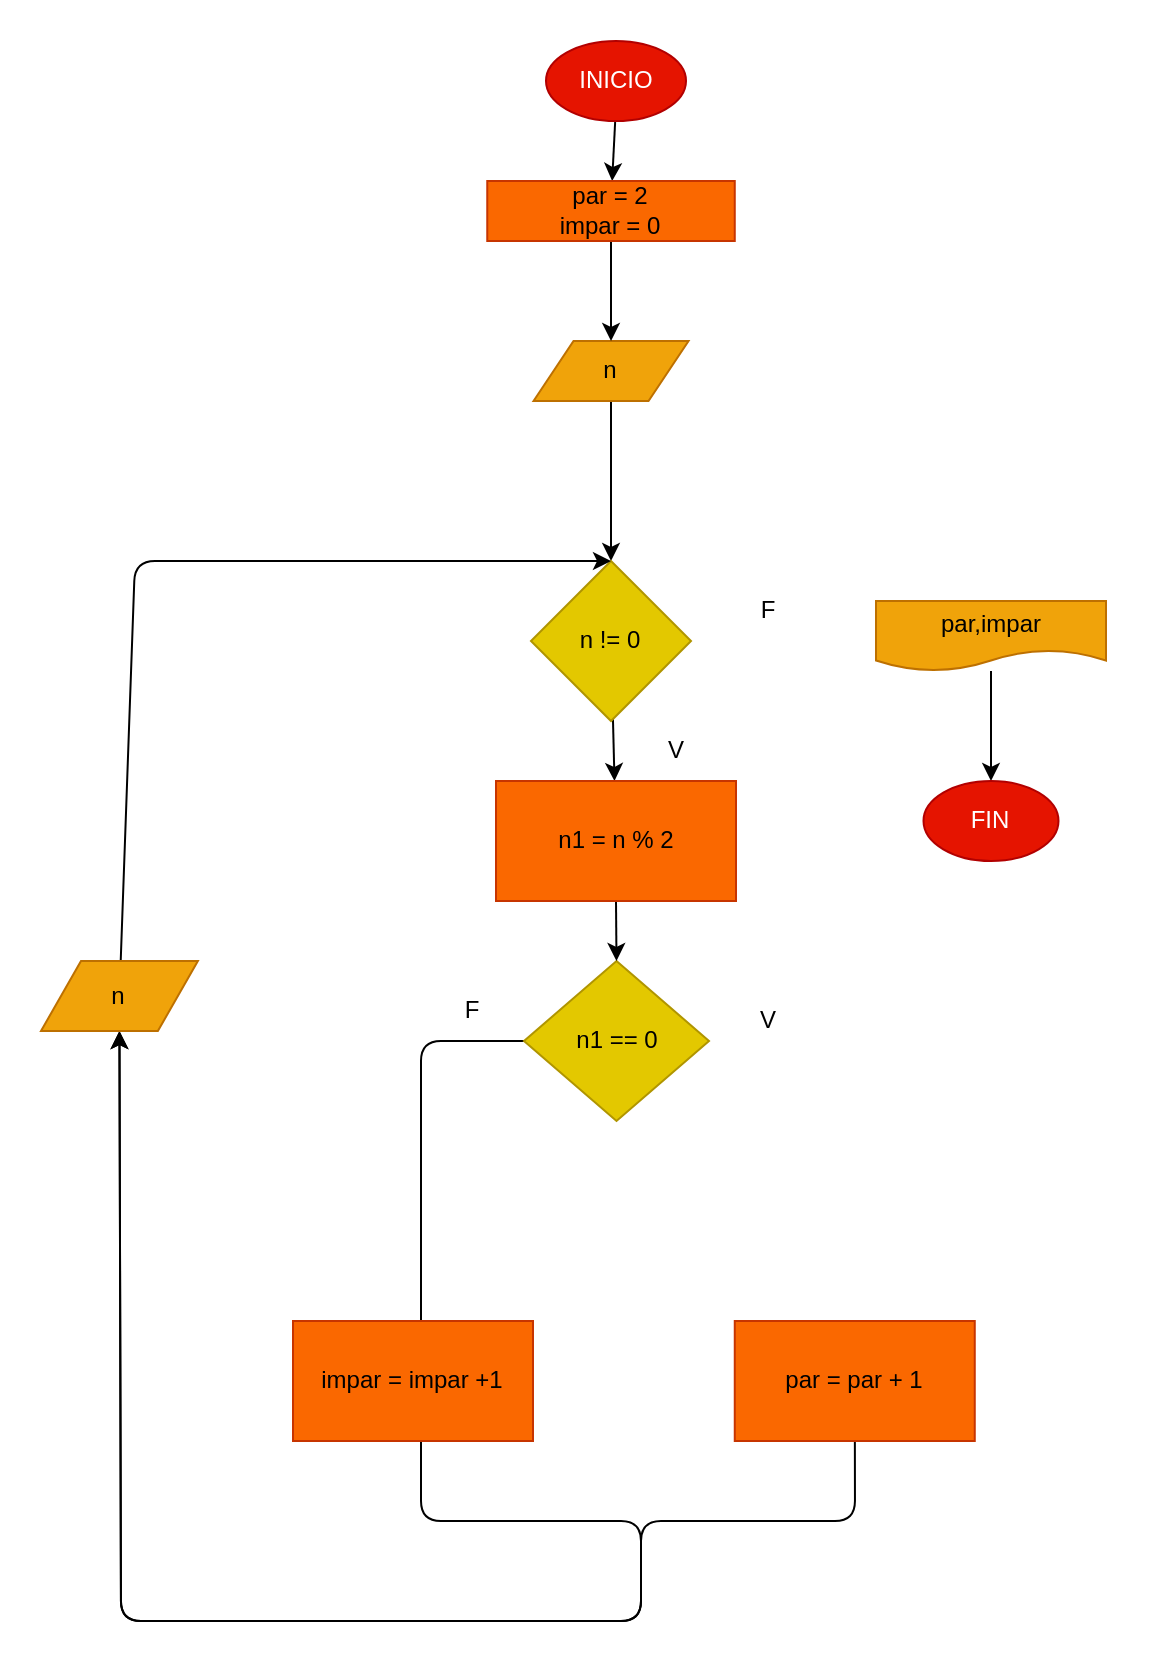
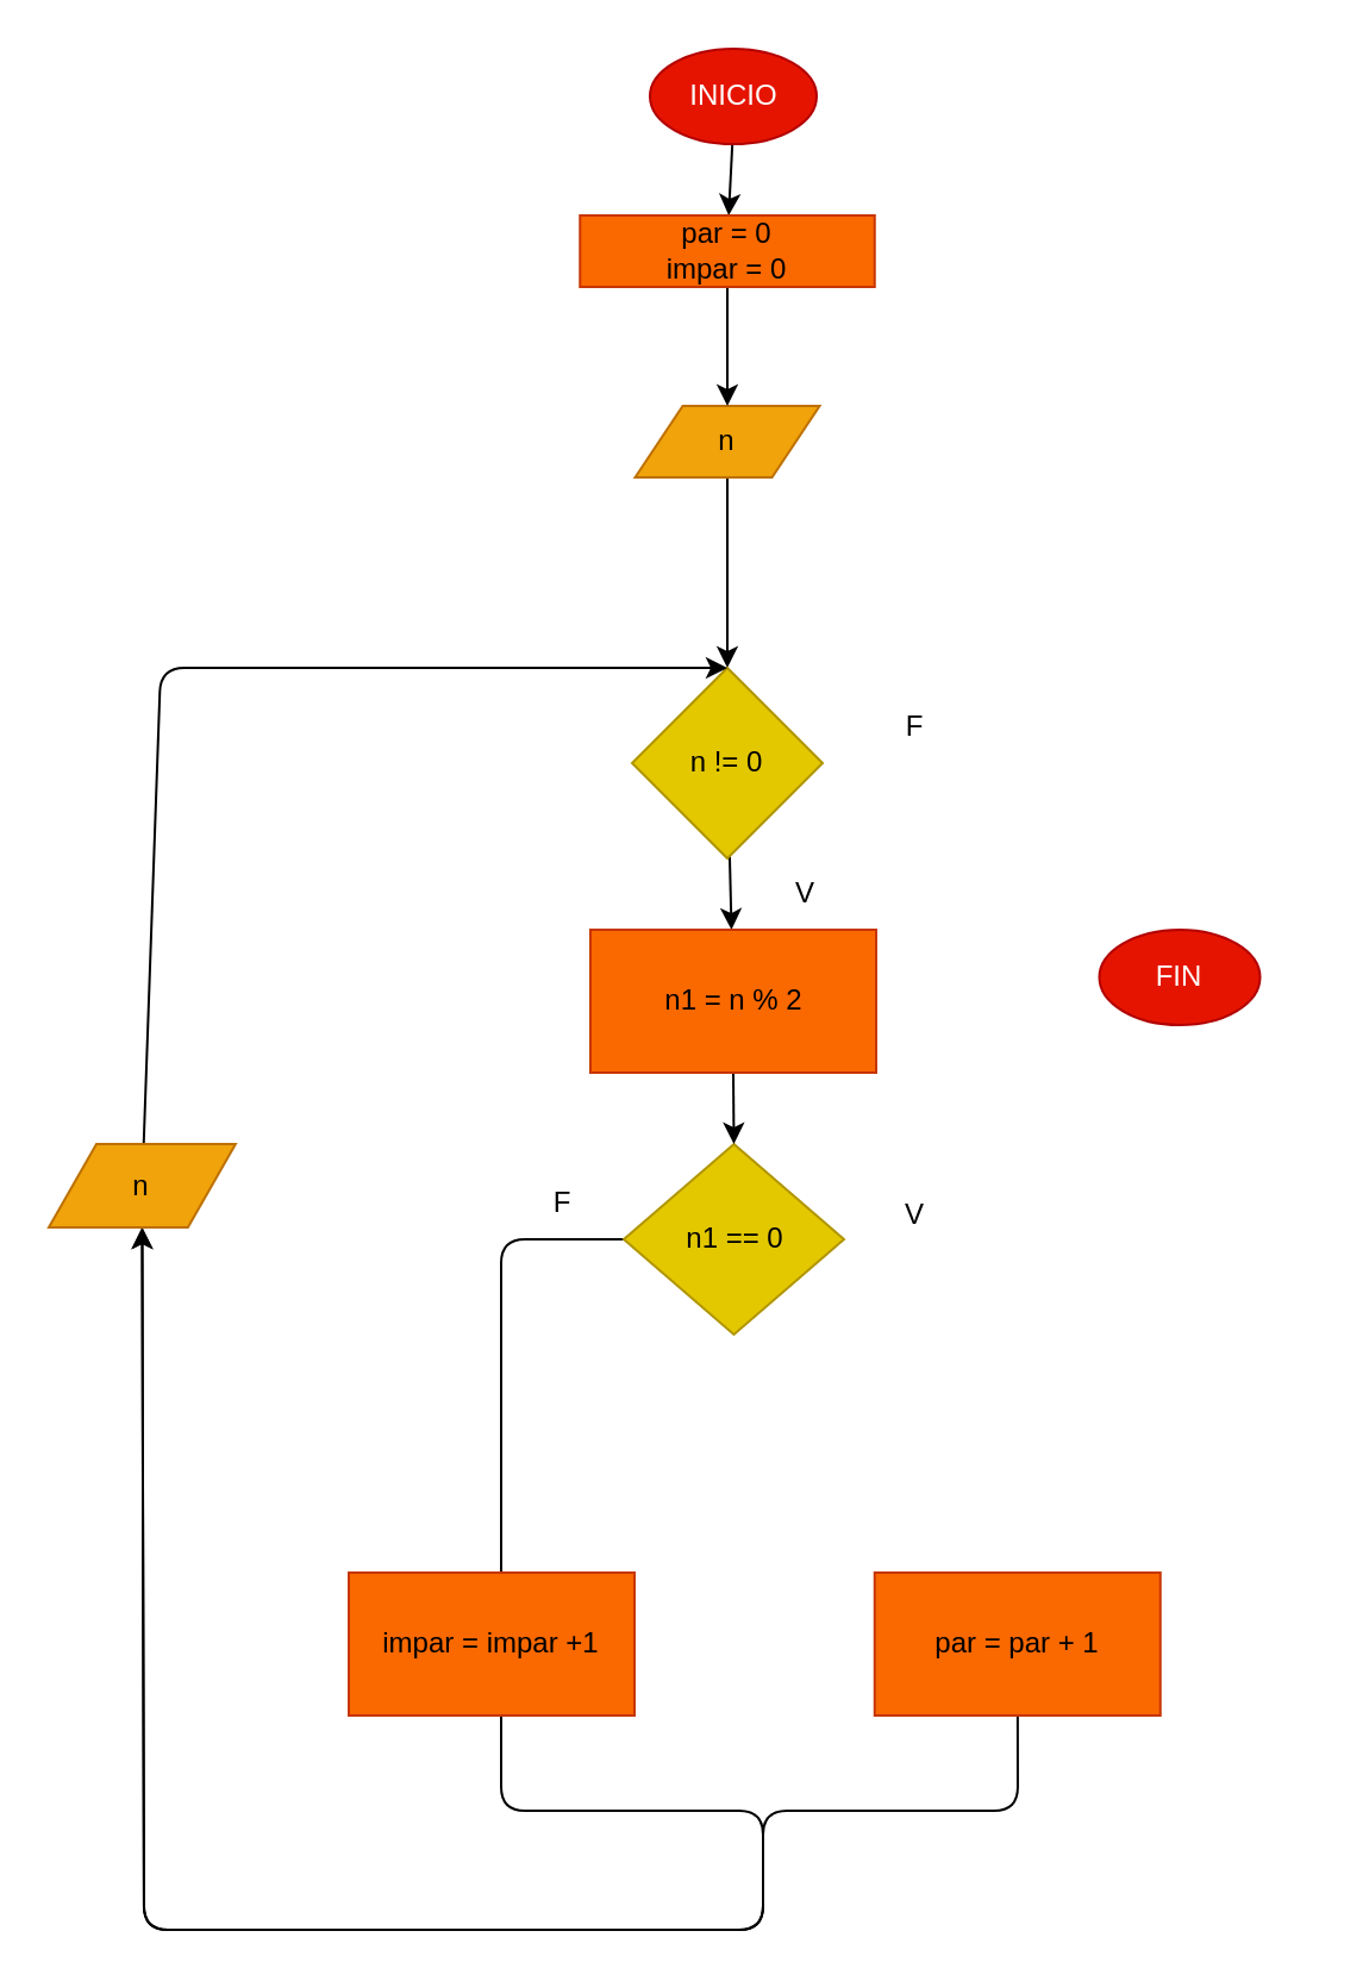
- <mxCell id="12" value="par = 2&lt;br&gt;impar = 0" style="whiteSpace=wrap;html=1;fillColor=#fa6800;strokeColor=#C73500;fontColor=#000000;" parent="1" vertex="1"><mxGeometry x="243.13" y="90" width="123.75" height="30" as="geometry" /></mxCell>
+ <mxCell id="12" value="par = 0&lt;br&gt;impar = 0" style="whiteSpace=wrap;html=1;fillColor=#fa6800;strokeColor=#C73500;fontColor=#000000;" parent="1" vertex="1"><mxGeometry x="243.13" y="90" width="123.75" height="30" as="geometry" /></mxCell>
- <mxCell id="9" value="par,impar" style="shape=document;whiteSpace=wrap;html=1;boundedLbl=1;fillColor=#f0a30a;fontColor=#000000;strokeColor=#BD7000;" parent="1" vertex="1"><mxGeometry x="437.5" y="300" width="115" height="35" as="geometry" /></mxCell>
- <mxCell id="8" value="" style="edgeStyle=none;html=1;" parent="1" source="9" target="10" edge="1"><mxGeometry relative="1" as="geometry" /></mxCell>
